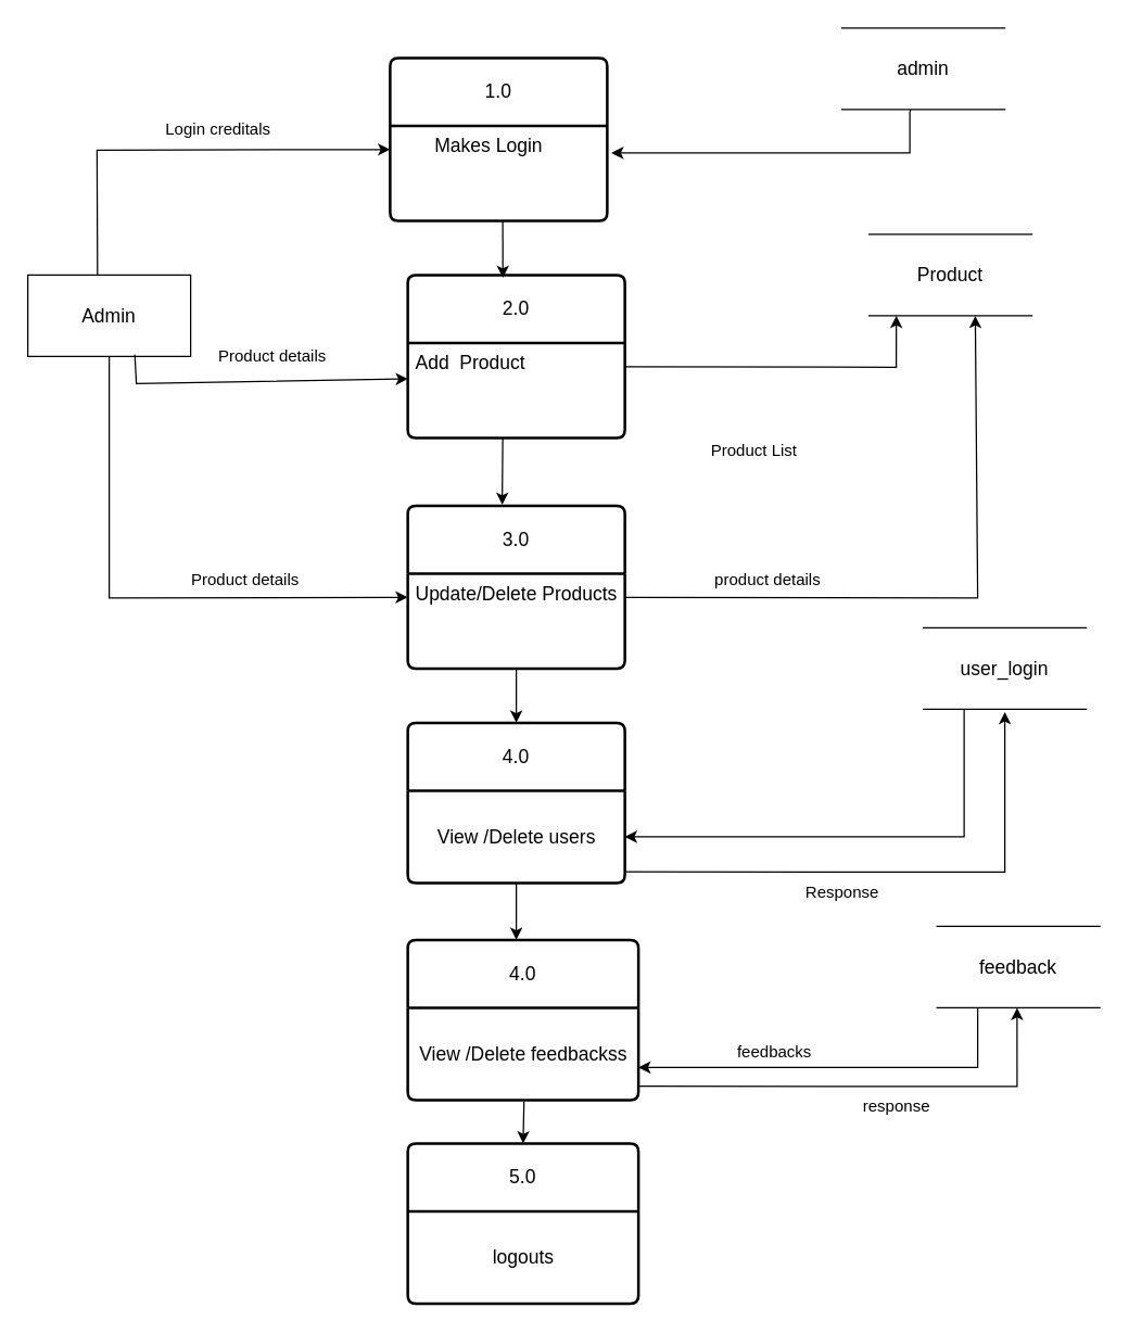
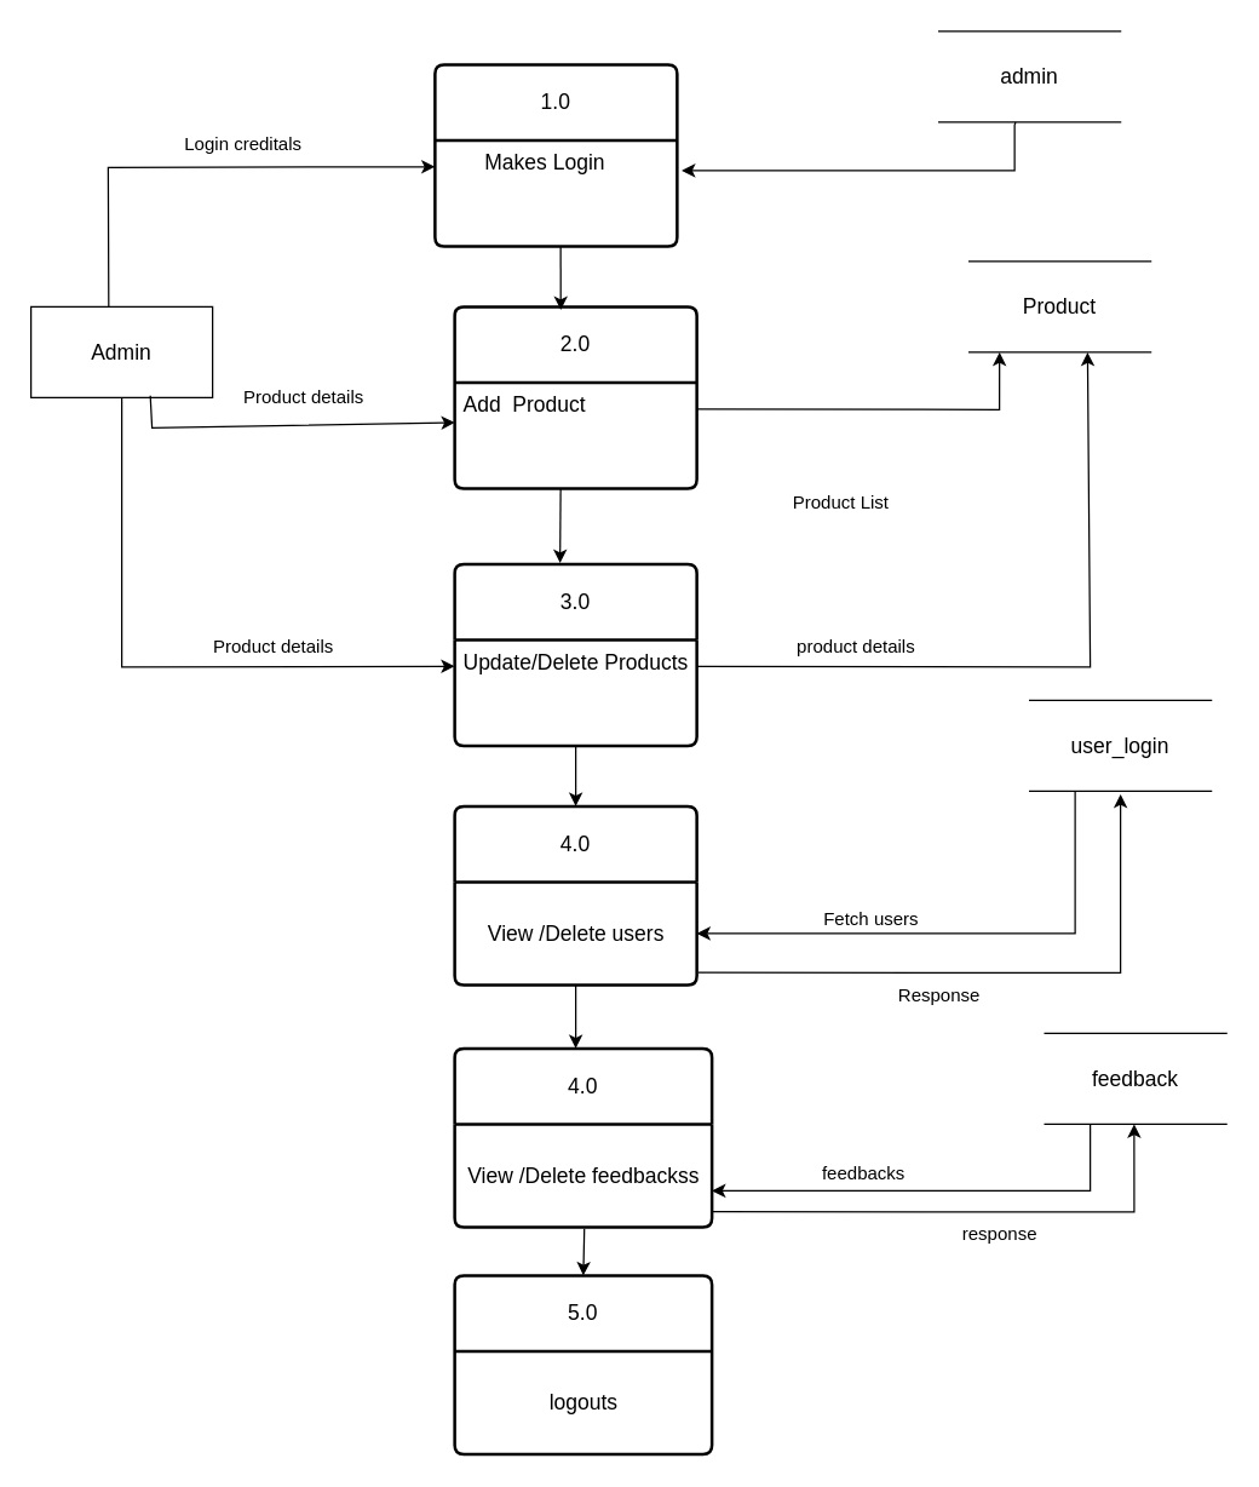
+ <mxCell id="27" value="Fetch users" style="text;html=1;align=center;verticalAlign=middle;resizable=0;points=[];autosize=1;strokeColor=none;fillColor=none;" vertex="1" parent="1"><mxGeometry x="530" y="592" width="90" height="30" as="geometry" /></mxCell>
